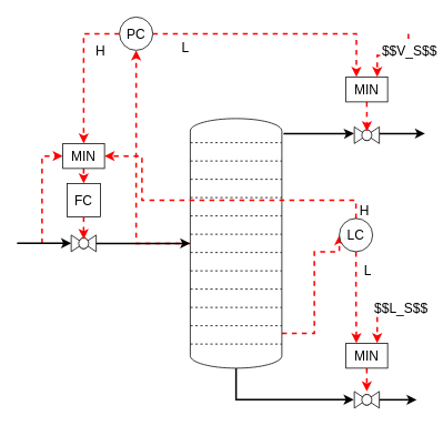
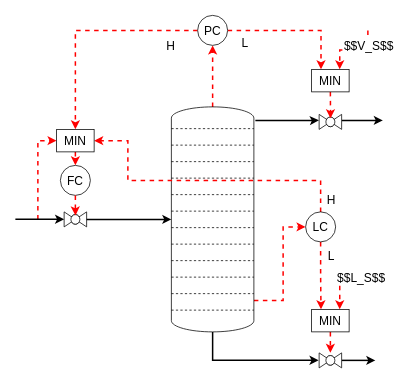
- <mxCell id="33" value="&lt;font style=&quot;font-size: 16px;&quot;&gt;PC&lt;/font&gt;" style="ellipse;whiteSpace=wrap;html=1;fontSize=16;" parent="1" vertex="1"><mxGeometry x="143" y="20" width="40" height="40" as="geometry" /></mxCell>
+ <mxCell id="33" value="&lt;font style=&quot;font-size: 16px;&quot;&gt;PC&lt;/font&gt;" style="ellipse;whiteSpace=wrap;html=1;fontSize=16;" parent="1" vertex="1"><mxGeometry x="263" y="20" width="40" height="40" as="geometry" /></mxCell>
- <mxCell id="11" value="&lt;font style=&quot;font-size: 16px;&quot;&gt;FC&lt;/font&gt;" style="whiteSpace=wrap;html=1;fontSize=16;rounded=0;" parent="1" vertex="1"><mxGeometry x="80" y="220" width="40" height="40" as="geometry" /></mxCell>
+ <mxCell id="11" value="&lt;font style=&quot;font-size: 16px;&quot;&gt;FC&lt;/font&gt;" style="ellipse;whiteSpace=wrap;html=1;fontSize=16;" parent="1" vertex="1"><mxGeometry x="80" y="220" width="40" height="40" as="geometry" /></mxCell>
- <mxCell id="20" value="&lt;font style=&quot;font-size: 16px;&quot;&gt;LC&lt;/font&gt;" style="ellipse;whiteSpace=wrap;html=1;fontSize=16;" parent="1" vertex="1"><mxGeometry x="407" y="262" width="40" height="40" as="geometry" /></mxCell>
+ <mxCell id="20" value="&lt;font style=&quot;font-size: 16px;&quot;&gt;LC&lt;/font&gt;" style="ellipse;whiteSpace=wrap;html=1;fontSize=16;" parent="1" vertex="1"><mxGeometry x="407" y="282" width="40" height="40" as="geometry" /></mxCell>
